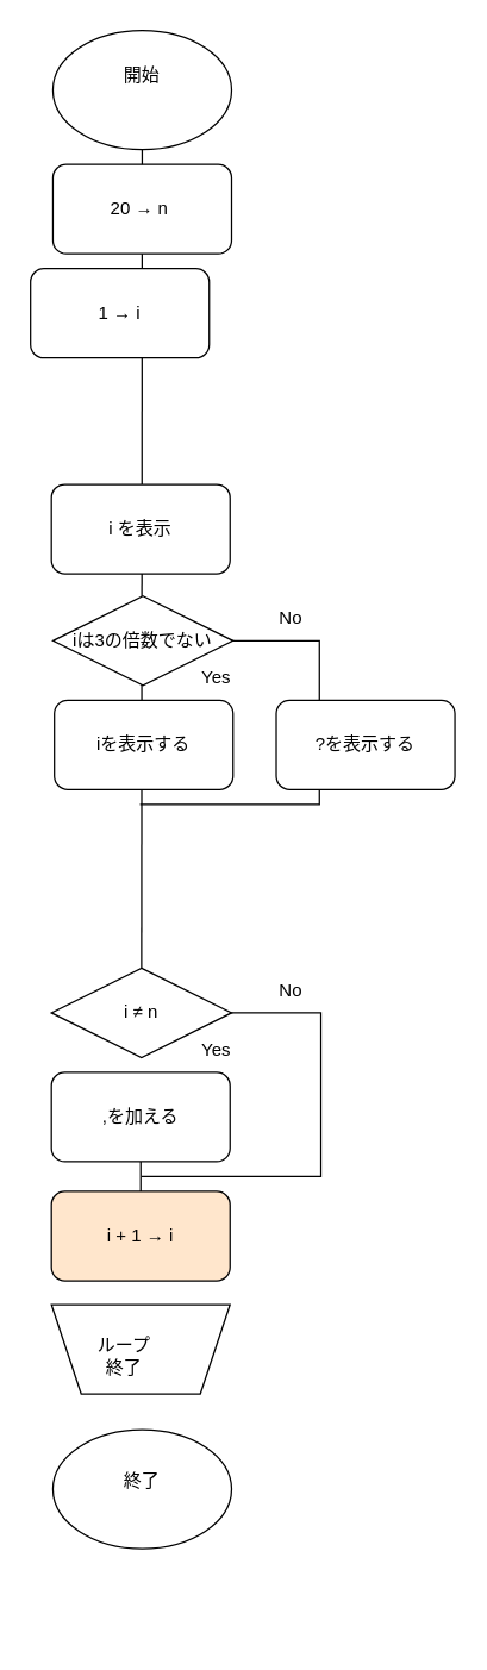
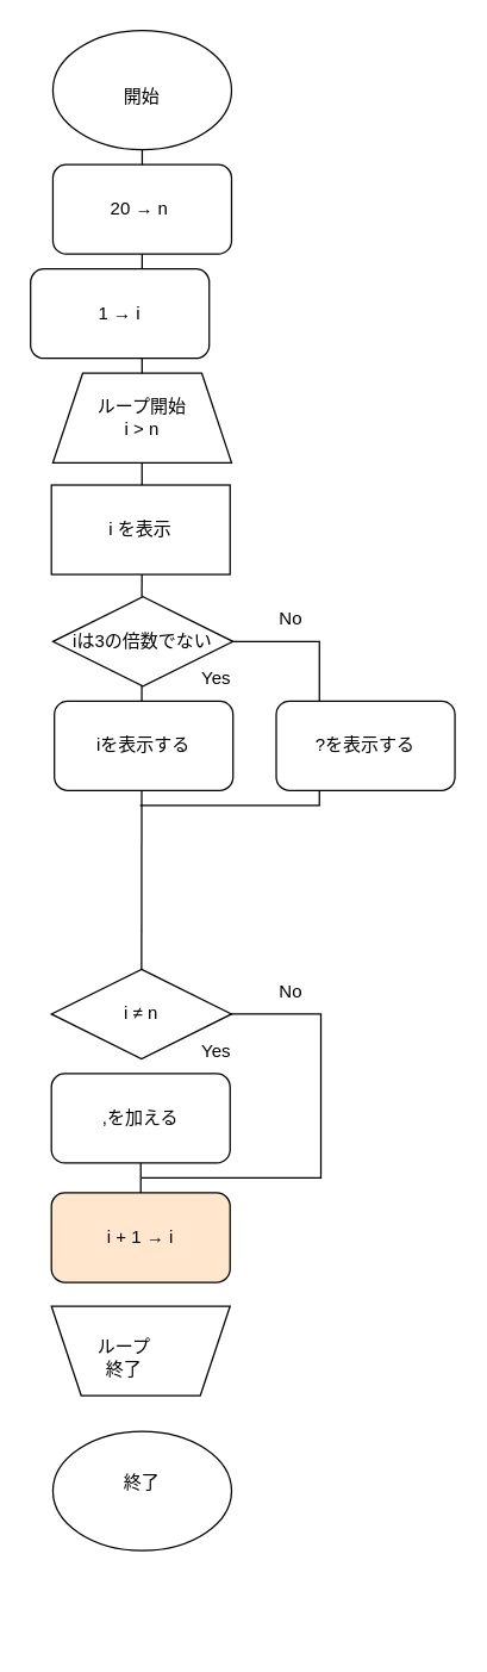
- <mxCell id="11" value="開始" style="text;html=1;align=center;verticalAlign=middle;whiteSpace=wrap;rounded=0;" parent="1" vertex="1"><mxGeometry x="65" y="35" width="60" height="30" as="geometry" /></mxCell>
+ <mxCell id="11" value="開始" style="text;html=1;align=center;verticalAlign=middle;whiteSpace=wrap;rounded=0;" parent="1" vertex="1"><mxGeometry x="65" y="50" width="60" height="30" as="geometry" /></mxCell>
+ <mxCell id="9" value="ループ開始&lt;div&gt;i &amp;gt; n&lt;/div&gt;" style="shape=trapezoid;perimeter=trapezoidPerimeter;whiteSpace=wrap;html=1;fixedSize=1;" parent="1" vertex="1"><mxGeometry x="35" y="250" width="120" height="60" as="geometry" /></mxCell>
- <mxCell id="18" value="i を表示" style="rounded=1;whiteSpace=wrap;html=1;" parent="1" vertex="1"><mxGeometry x="34" y="325" width="120" height="60" as="geometry" /></mxCell>
+ <mxCell id="18" value="i を表示" style="whiteSpace=wrap;html=1;rounded=0;" parent="1" vertex="1"><mxGeometry x="34" y="325" width="120" height="60" as="geometry" /></mxCell>
